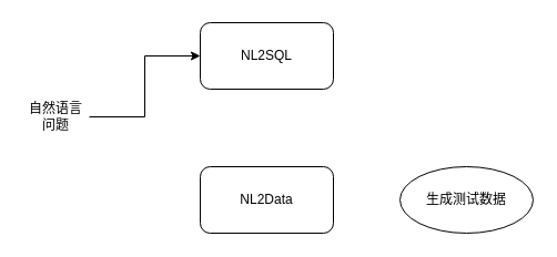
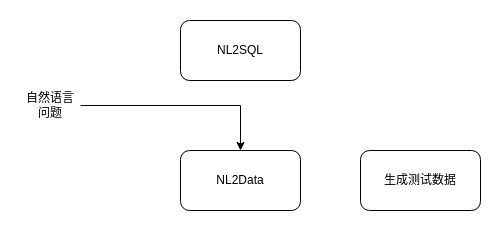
- <mxCell id="4" style="edgeStyle=orthogonalEdgeStyle;rounded=0;orthogonalLoop=1;jettySize=auto;html=1;exitX=1;exitY=0.5;exitDx=0;exitDy=0;entryX=0;entryY=0.5;entryDx=0;entryDy=0;" edge="1" parent="1" source="5" target="2"><mxGeometry relative="1" as="geometry" /></mxCell>
+ <mxCell id="4" style="edgeStyle=orthogonalEdgeStyle;rounded=0;orthogonalLoop=1;jettySize=auto;html=1;exitX=1;exitY=0.5;exitDx=0;exitDy=0;" edge="1" parent="1" source="5" target="3"><mxGeometry relative="1" as="geometry" /></mxCell>
- <mxCell id="6" value="生成测试数据" style="ellipse;whiteSpace=wrap;html=1;" vertex="1" parent="1"><mxGeometry x="360" y="150" width="120" height="60" as="geometry" /></mxCell>
+ <mxCell id="6" value="生成测试数据" style="rounded=1;whiteSpace=wrap;html=1;" vertex="1" parent="1"><mxGeometry x="360" y="150" width="120" height="60" as="geometry" /></mxCell>
